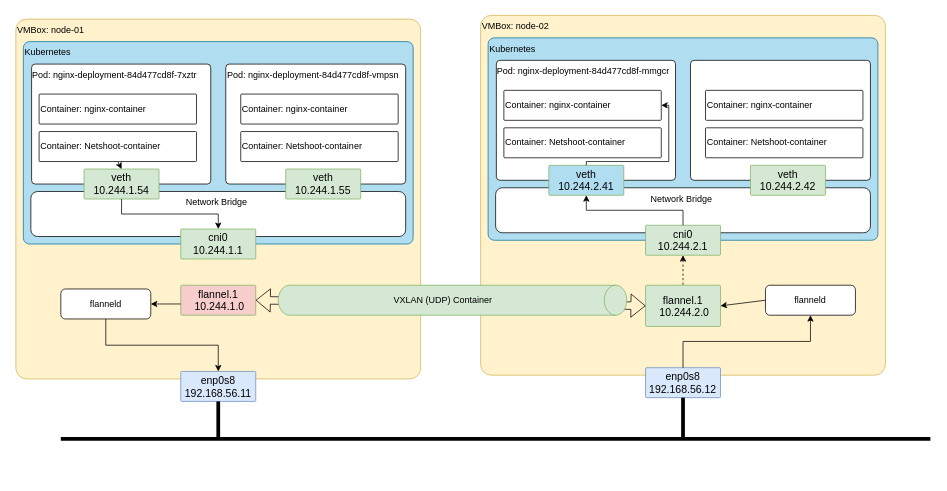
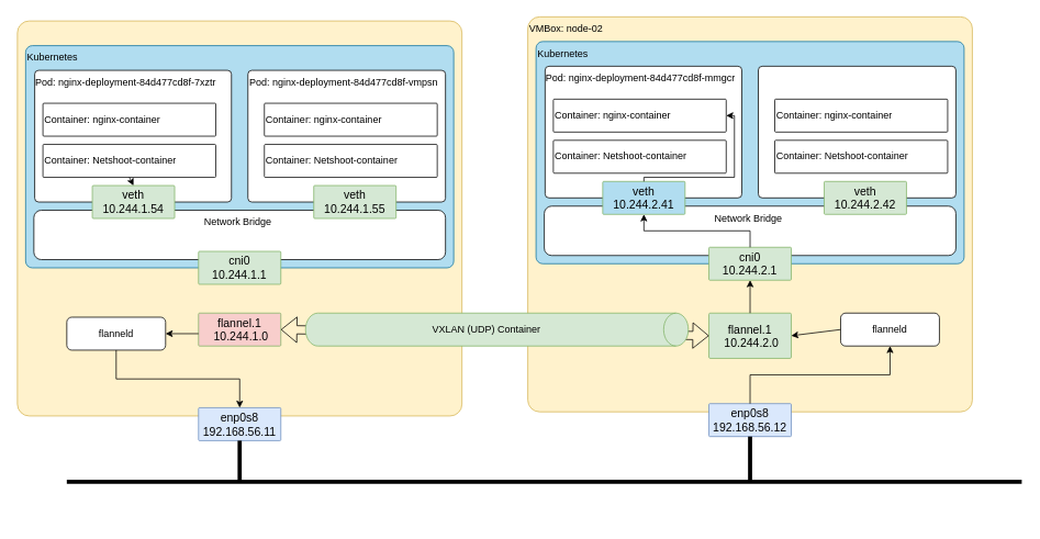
- <mxCell id="6" value="VMBox: node-01" style="text;html=1;strokeColor=none;fillColor=none;align=left;verticalAlign=middle;whiteSpace=wrap;rounded=0;" parent="1" vertex="1"><mxGeometry x="20" y="25" width="540" height="30" as="geometry" /></mxCell>
- <mxCell id="26" value="" style="endArrow=classic;html=1;rounded=0;exitX=0.5;exitY=1;exitDx=0;exitDy=0;entryX=0.5;entryY=0;entryDx=0;entryDy=0;edgeStyle=orthogonalEdgeStyle;" edge="1" parent="1" source="21" target="22"><mxGeometry width="50" height="50" relative="1" as="geometry"><mxPoint x="340" y="395" as="sourcePoint" /><mxPoint x="390" y="345" as="targetPoint" /></mxGeometry></mxCell>
- <mxCell id="54" value="" style="endArrow=none;html=1;rounded=0;exitX=0.5;exitY=1;exitDx=0;exitDy=0;startArrow=classic;startFill=1;endFill=0;dashed=1;" edge="1" parent="1" source="49" target="51"><mxGeometry width="50" height="50" relative="1" as="geometry"><mxPoint x="960" y="390" as="sourcePoint" /><mxPoint x="1010" y="340" as="targetPoint" /></mxGeometry></mxCell>
+ <mxCell id="54" value="" style="endArrow=none;html=1;rounded=0;exitX=0.5;exitY=1;exitDx=0;exitDy=0;startArrow=classic;startFill=1;endFill=0;" edge="1" parent="1" source="49" target="51"><mxGeometry width="50" height="50" relative="1" as="geometry"><mxPoint x="960" y="390" as="sourcePoint" /><mxPoint x="1010" y="340" as="targetPoint" /></mxGeometry></mxCell>
